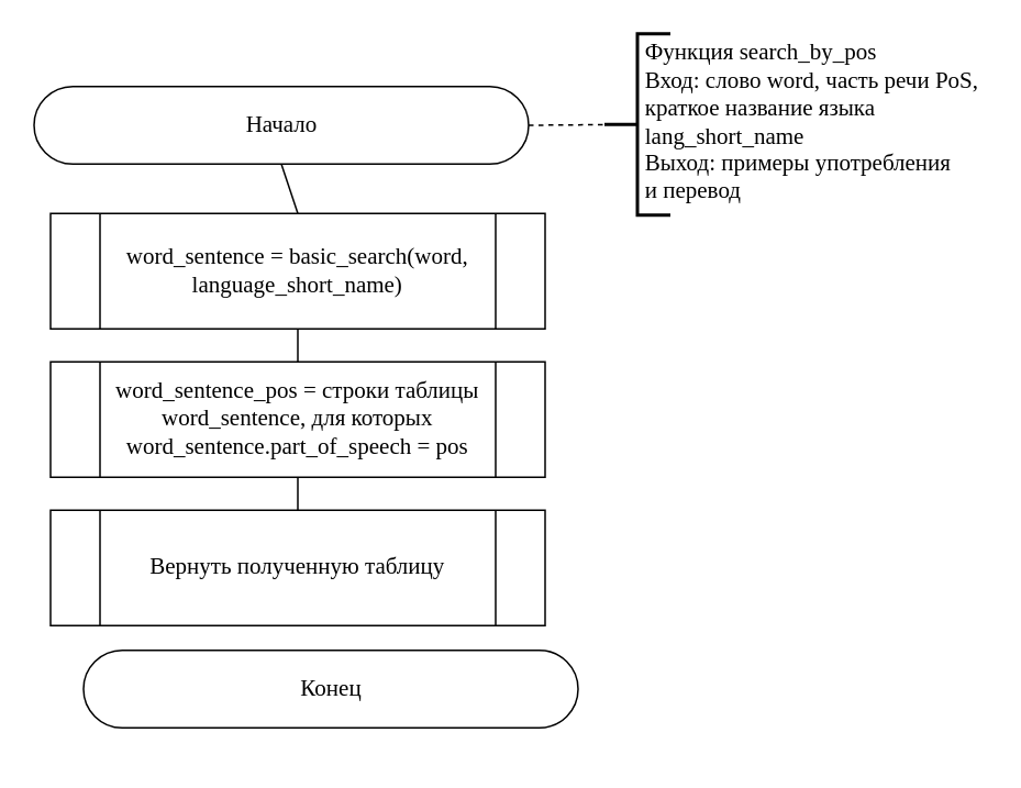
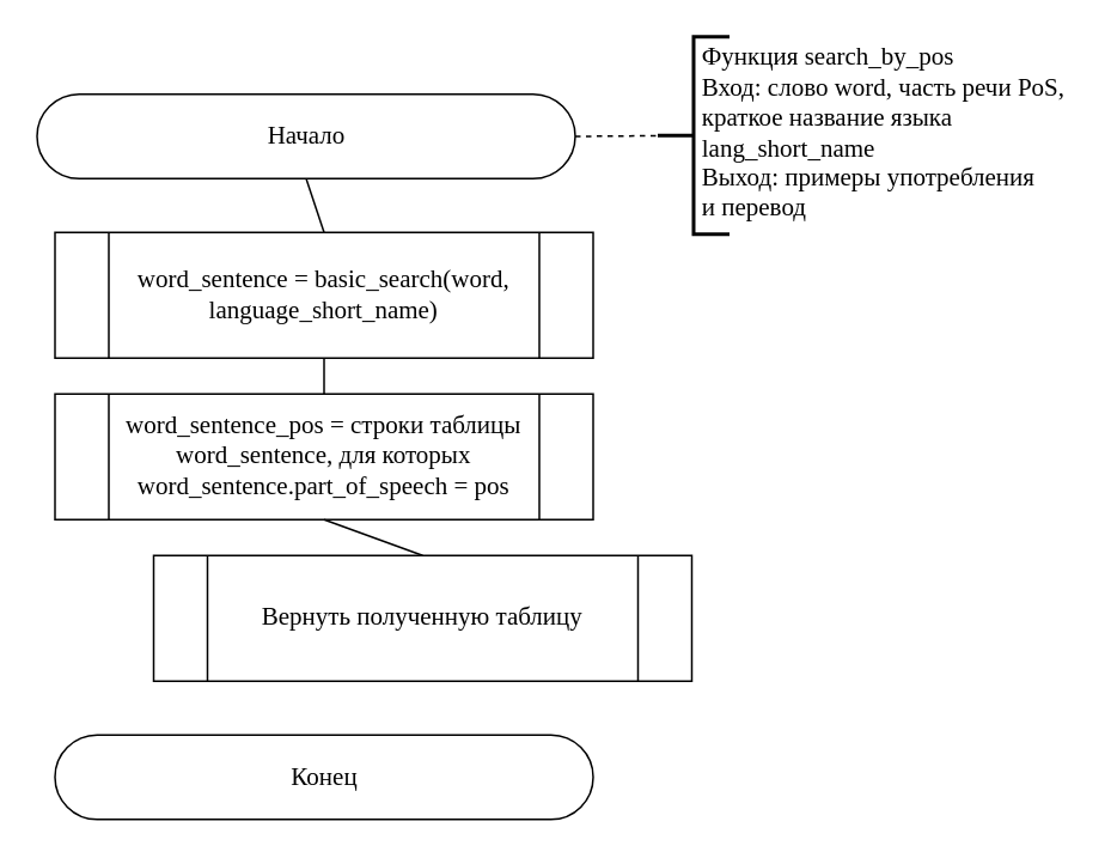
- <mxCell id="10" value="Вернуть полученную таблицу" style="shape=process;whiteSpace=wrap;html=1;backgroundOutline=1;fontFamily=Times New Roman;fontSize=14;" parent="1" vertex="1"><mxGeometry x="30" y="309" width="300" height="70" as="geometry" /></mxCell>
+ <mxCell id="10" value="Вернуть полученную таблицу" style="shape=process;whiteSpace=wrap;html=1;backgroundOutline=1;fontFamily=Times New Roman;fontSize=14;" parent="1" vertex="1"><mxGeometry x="85" y="309" width="300" height="70" as="geometry" /></mxCell>
- <mxCell id="11" value="&lt;font face=&quot;Times New Roman&quot;&gt;&lt;span style=&quot;font-size: 14px;&quot;&gt;Конец&lt;/span&gt;&lt;/font&gt;" style="html=1;dashed=0;whitespace=wrap;shape=mxgraph.dfd.start" parent="1" vertex="1"><mxGeometry x="50" y="394" width="300" height="47" as="geometry" /></mxCell>
+ <mxCell id="11" value="&lt;font face=&quot;Times New Roman&quot;&gt;&lt;span style=&quot;font-size: 14px;&quot;&gt;Конец&lt;/span&gt;&lt;/font&gt;" style="html=1;dashed=0;whitespace=wrap;shape=mxgraph.dfd.start" parent="1" vertex="1"><mxGeometry x="30" y="409" width="300" height="47" as="geometry" /></mxCell>
